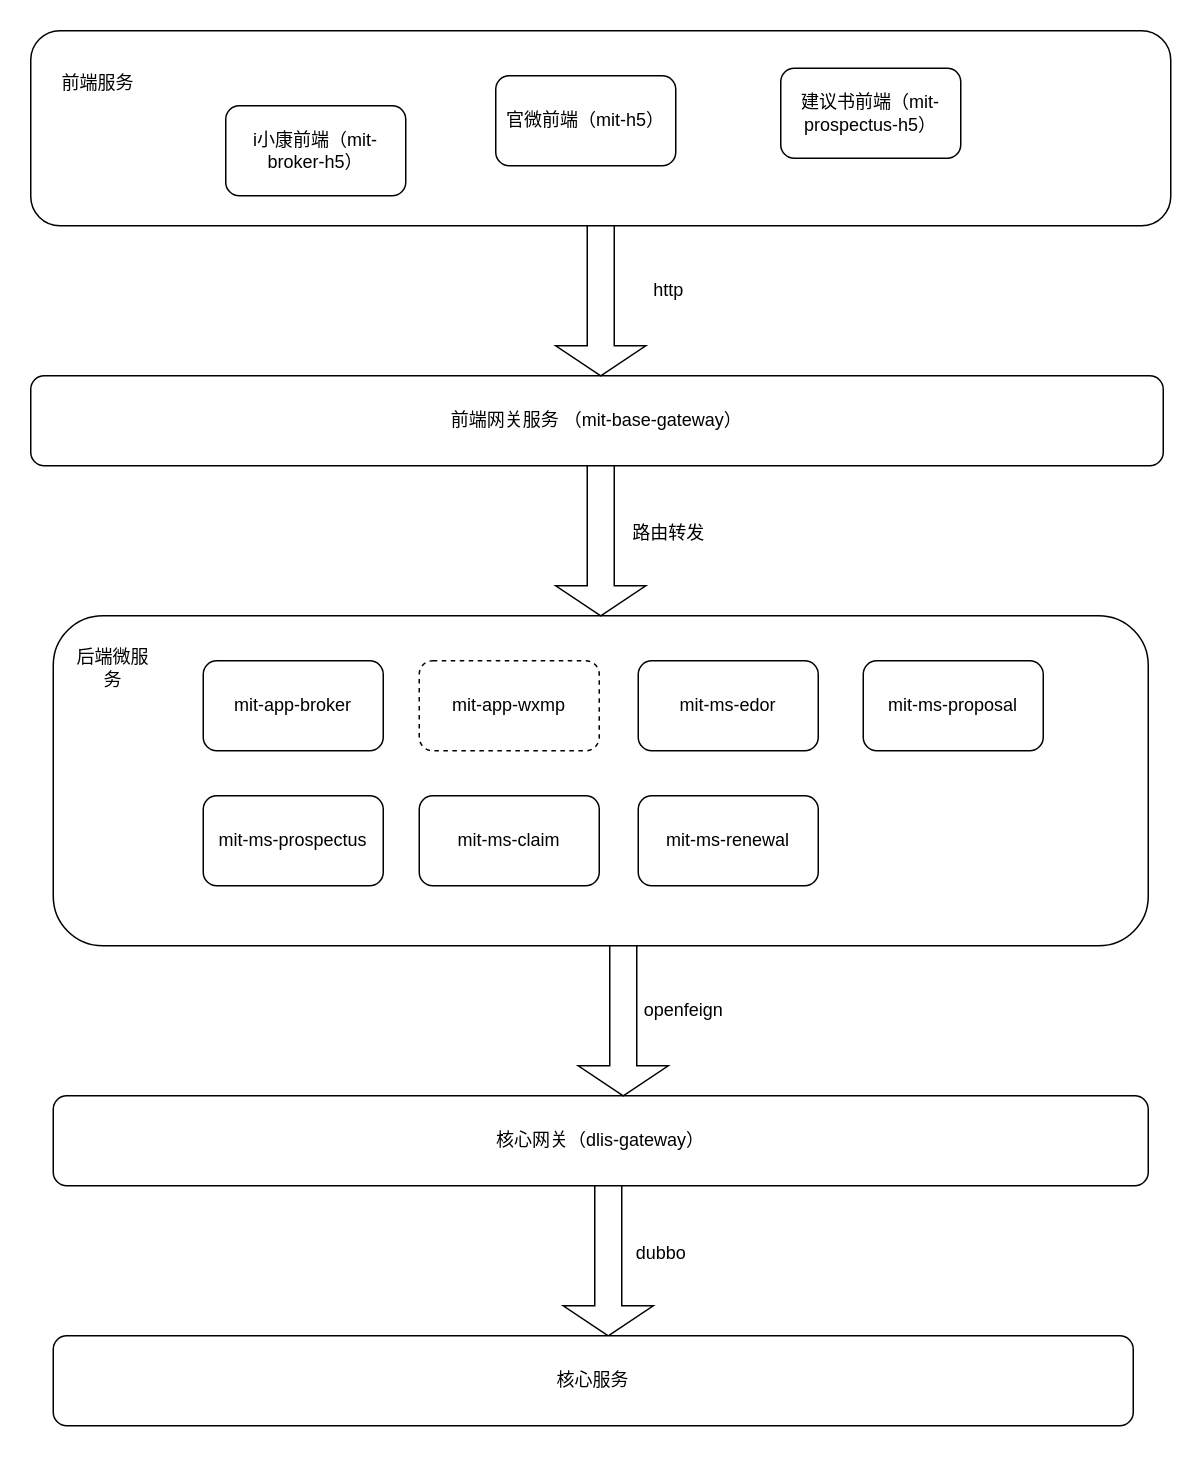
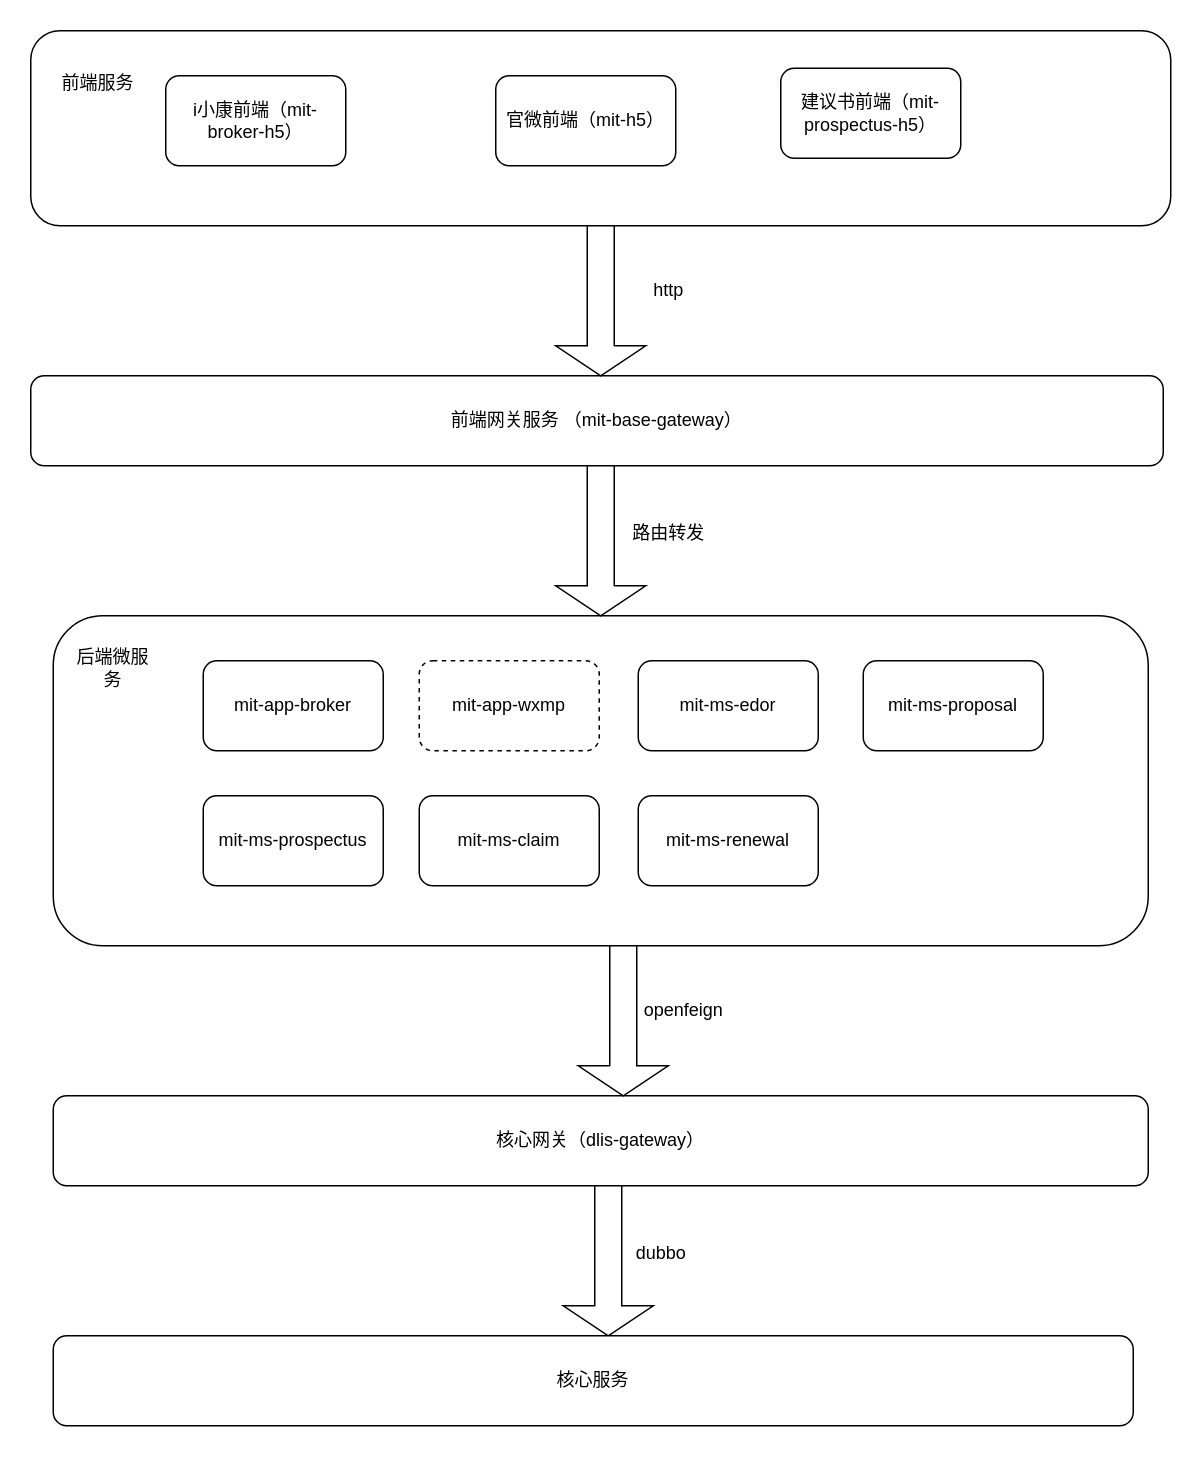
- <mxCell id="3" value="i小康前端（mit-broker-h5）" style="rounded=1;whiteSpace=wrap;html=1;" vertex="1" parent="1"><mxGeometry x="150" y="70" width="120" height="60" as="geometry" /></mxCell>
+ <mxCell id="3" value="i小康前端（mit-broker-h5）" style="rounded=1;whiteSpace=wrap;html=1;" vertex="1" parent="1"><mxGeometry x="110" y="50" width="120" height="60" as="geometry" /></mxCell>
